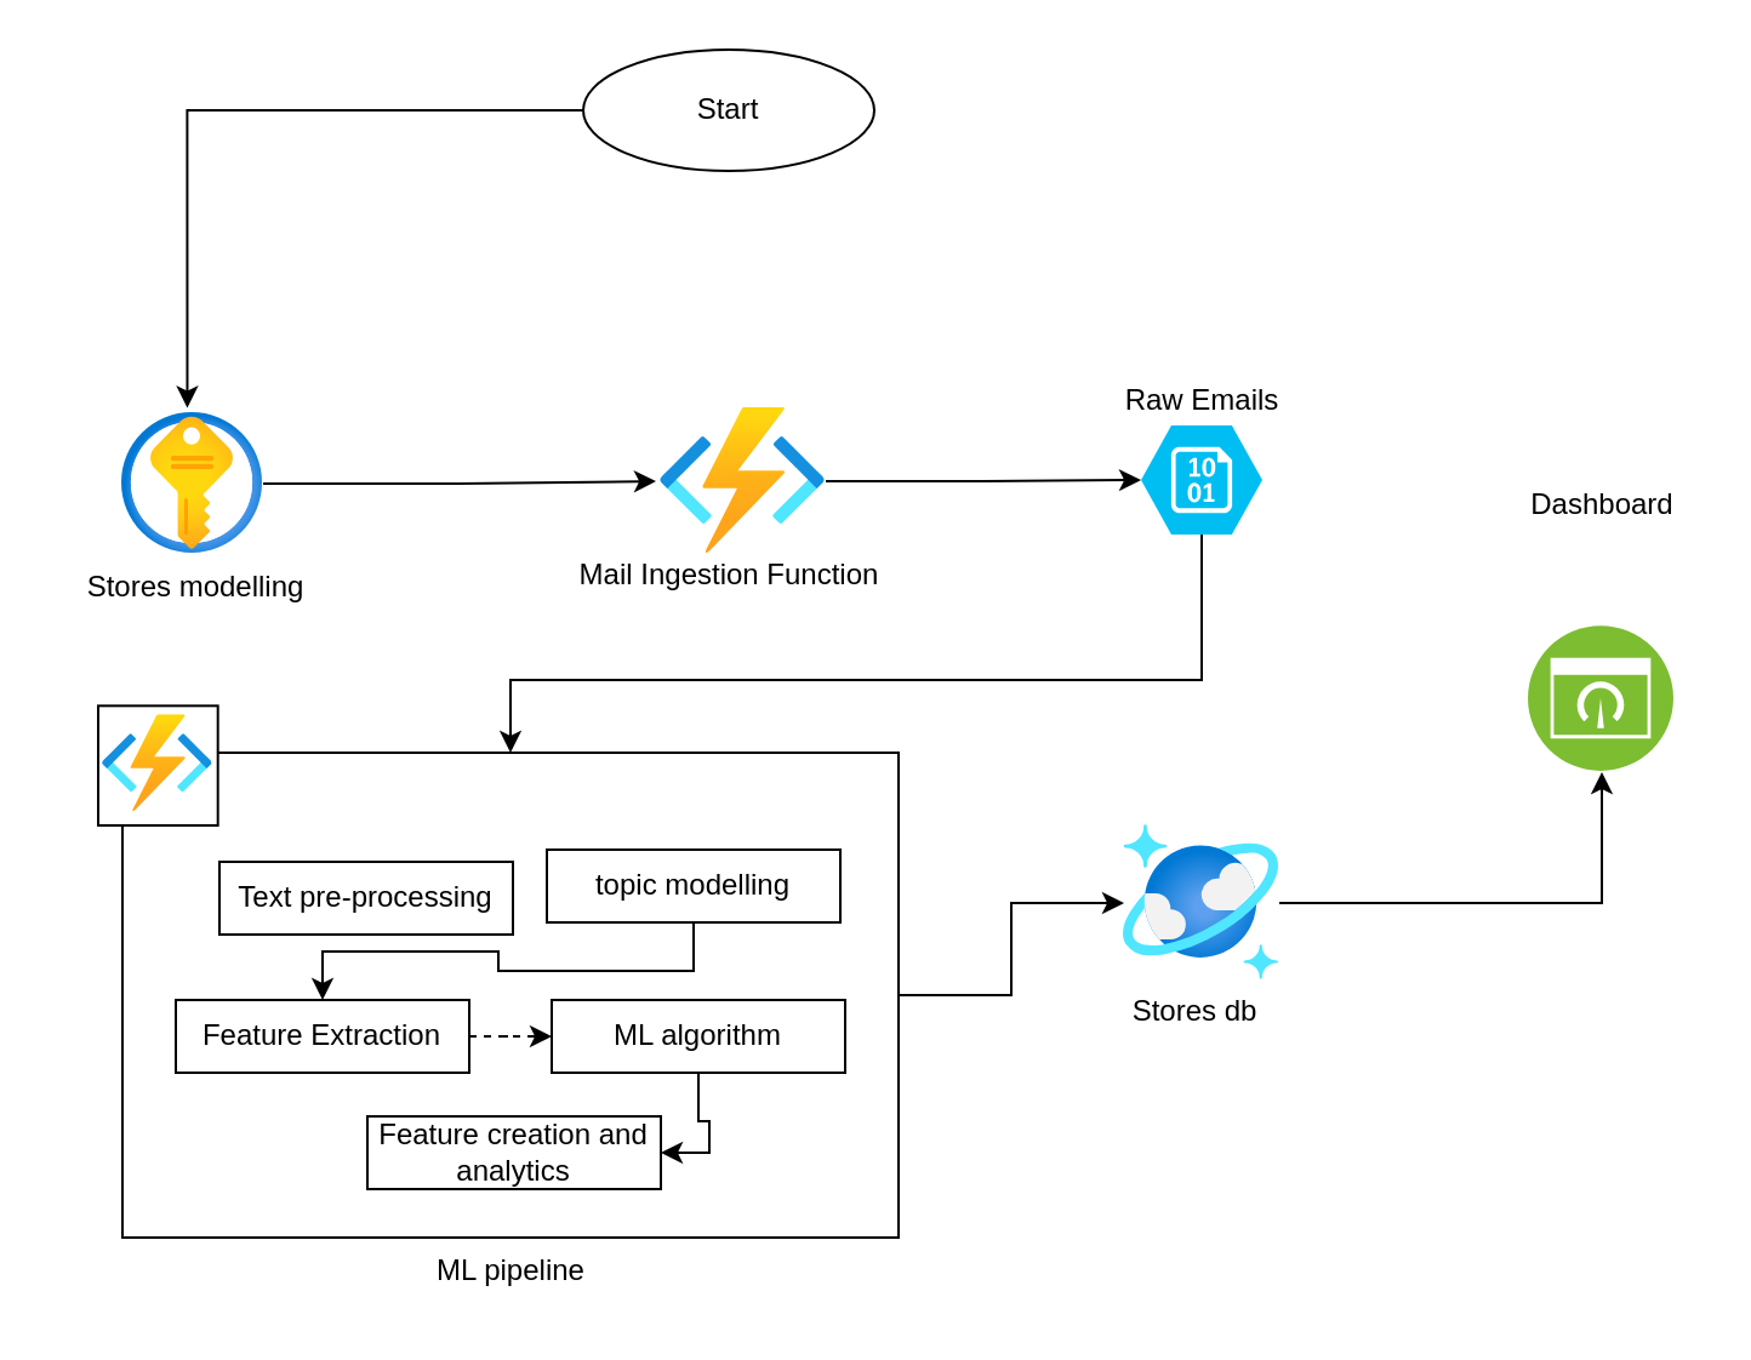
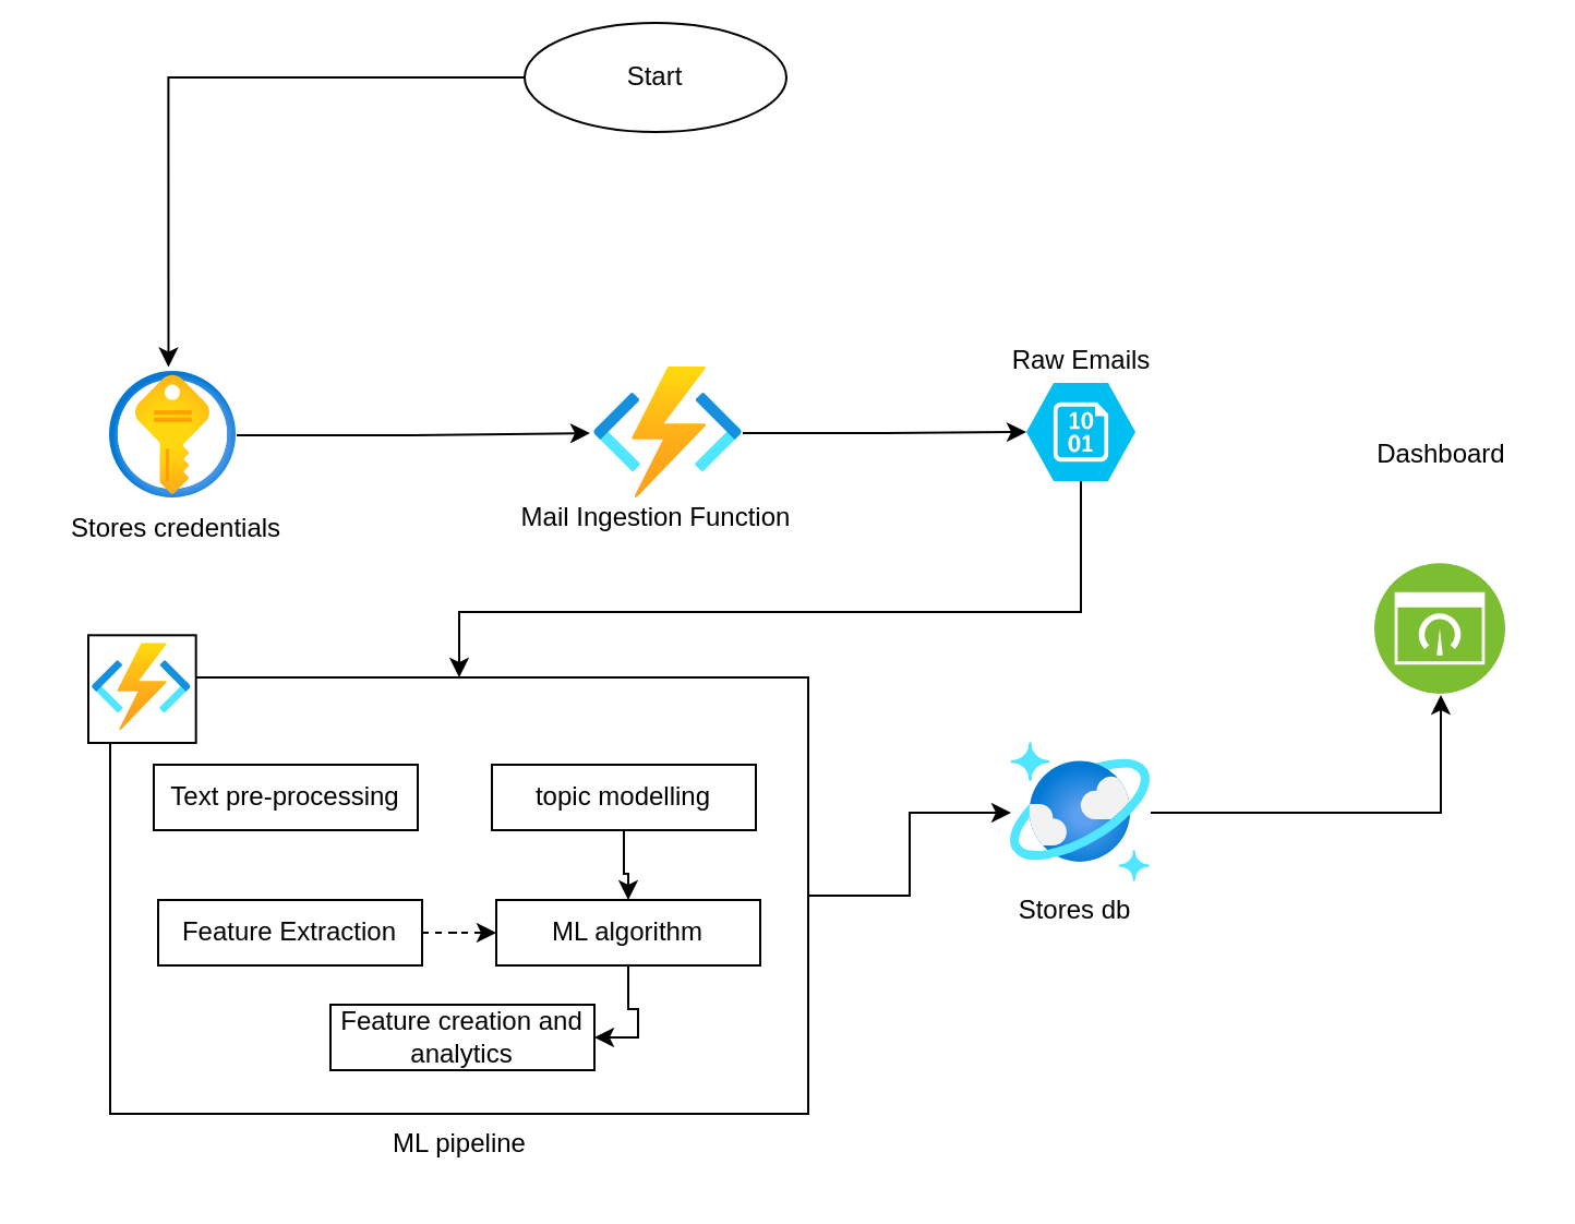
- <mxCell id="3" value="Start" style="ellipse;whiteSpace=wrap;html=1;" vertex="1" parent="1"><mxGeometry x="240" y="20" width="120" height="50" as="geometry" /></mxCell>
+ <mxCell id="3" value="Start" style="ellipse;whiteSpace=wrap;html=1;" vertex="1" parent="1"><mxGeometry x="240" y="10" width="120" height="50" as="geometry" /></mxCell>
- <mxCell id="10" value="Stores modelling" style="text;html=1;align=center;verticalAlign=middle;resizable=0;points=[];autosize=1;strokeColor=none;fillColor=none;" vertex="1" parent="1"><mxGeometry x="20" y="227" width="120" height="30" as="geometry" /></mxCell>
+ <mxCell id="10" value="Stores credentials" style="text;html=1;align=center;verticalAlign=middle;resizable=0;points=[];autosize=1;strokeColor=none;fillColor=none;" vertex="1" parent="1"><mxGeometry x="20" y="227" width="120" height="30" as="geometry" /></mxCell>
- <mxCell id="19" value="Text pre-processing" style="rounded=0;whiteSpace=wrap;html=1;" vertex="1" parent="1"><mxGeometry x="90" y="355" width="121" height="30" as="geometry" /></mxCell>
+ <mxCell id="19" value="Text pre-processing" style="rounded=0;whiteSpace=wrap;html=1;" vertex="1" parent="1"><mxGeometry x="70" y="350" width="121" height="30" as="geometry" /></mxCell>
- <mxCell id="20" style="edgeStyle=orthogonalEdgeStyle;rounded=0;orthogonalLoop=1;jettySize=auto;html=1;exitX=0.5;exitY=1;exitDx=0;exitDy=0;" edge="1" parent="1" source="21" target="23"><mxGeometry relative="1" as="geometry" /></mxCell>
+ <mxCell id="20" style="edgeStyle=orthogonalEdgeStyle;rounded=0;orthogonalLoop=1;jettySize=auto;html=1;exitX=0.5;exitY=1;exitDx=0;exitDy=0;" edge="1" parent="1" source="21" target="25"><mxGeometry relative="1" as="geometry" /></mxCell>
